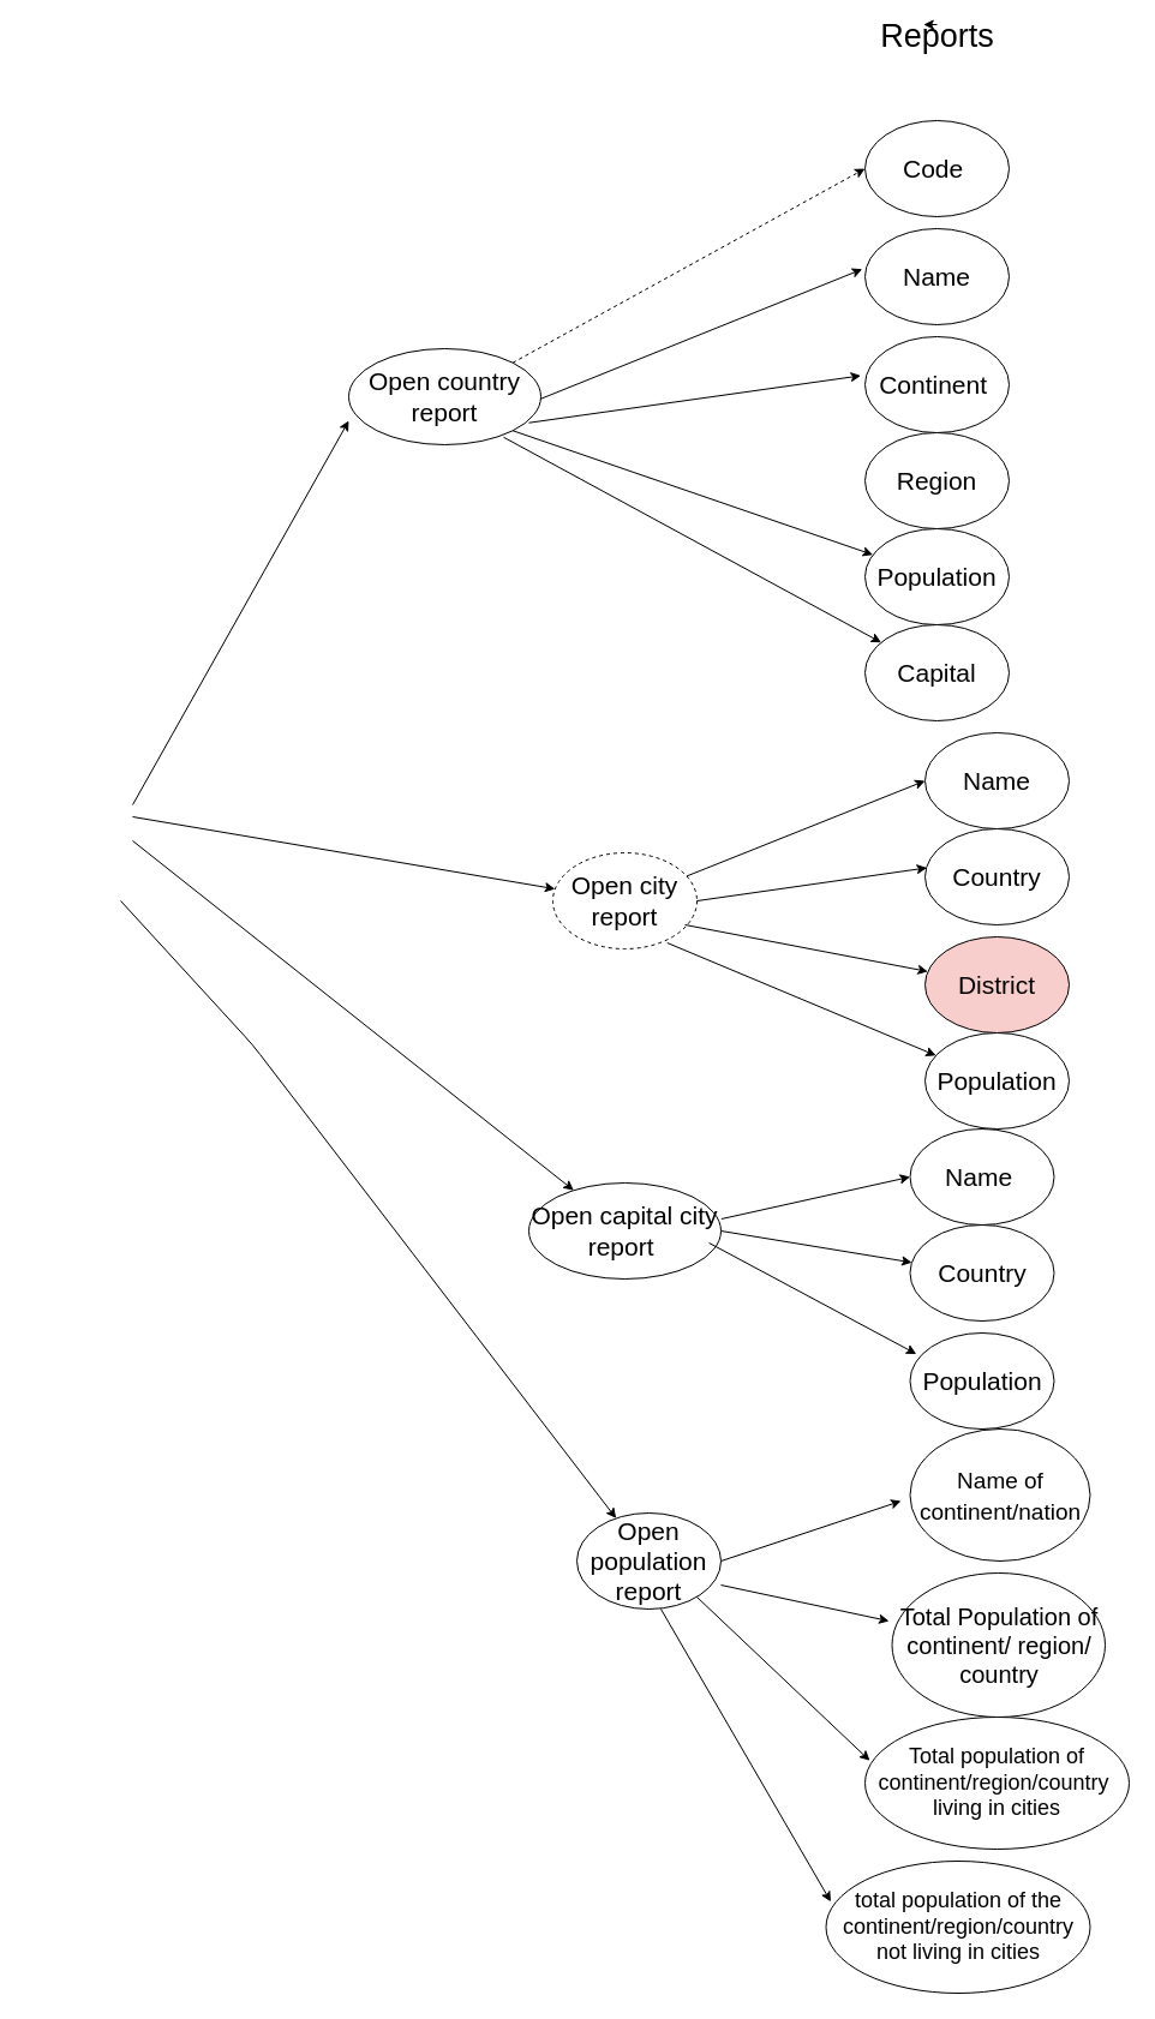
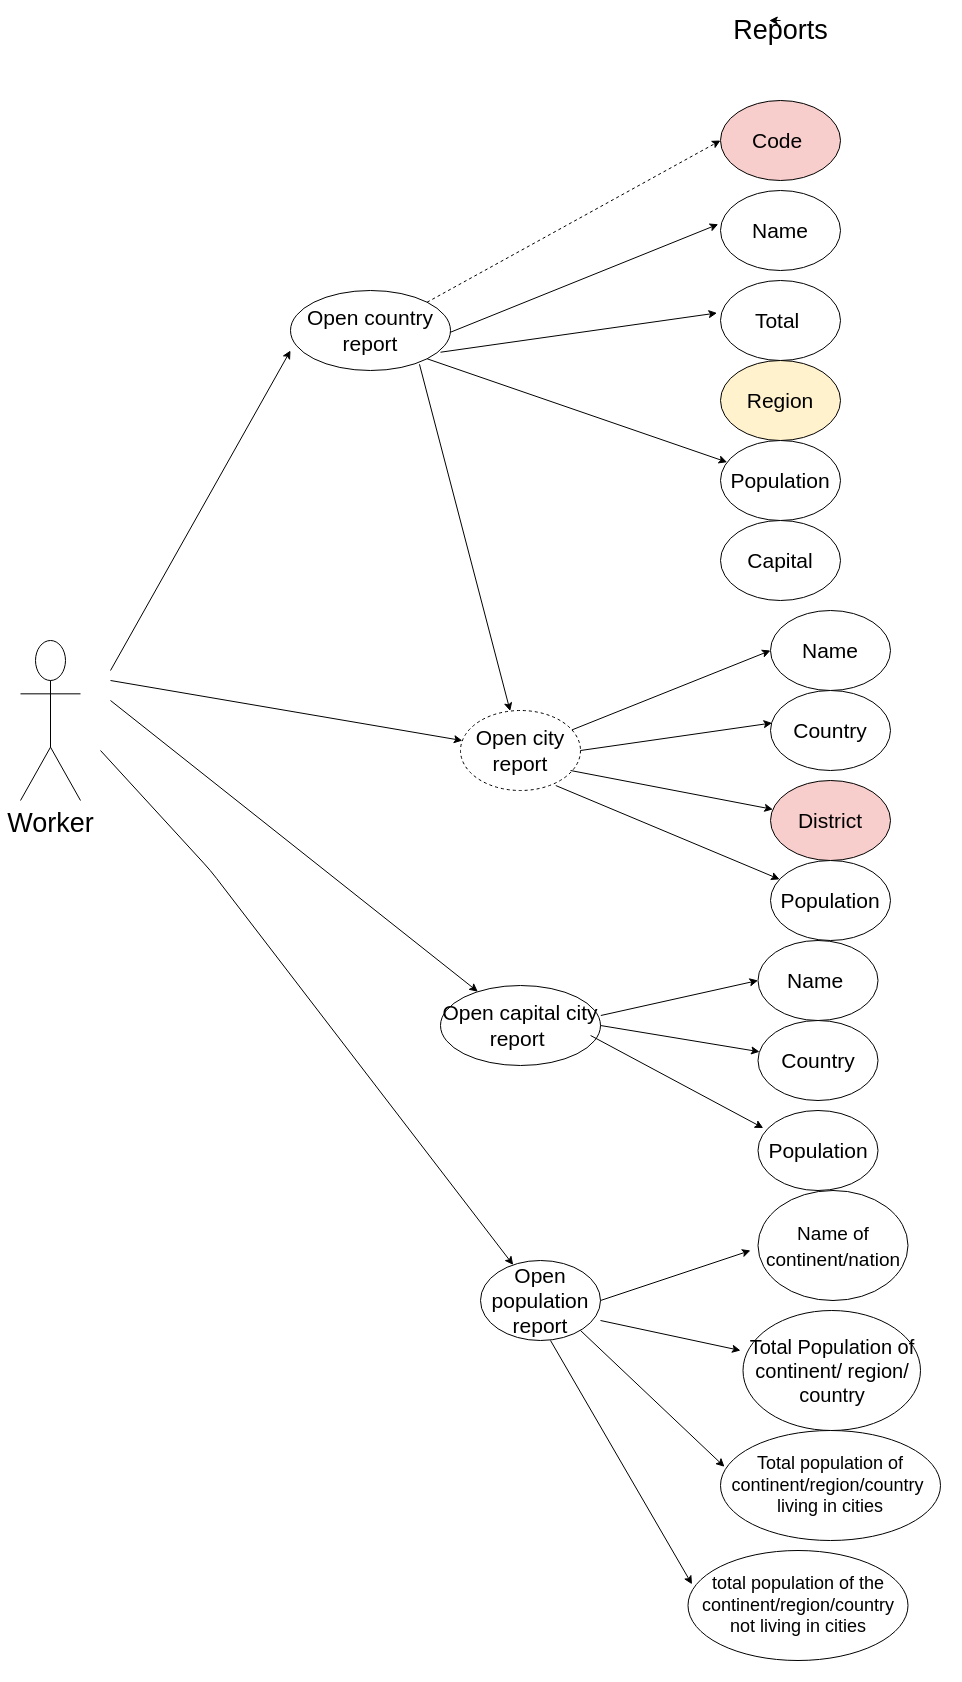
- <mxCell id="14" value="Code&amp;nbsp;" style="ellipse;whiteSpace=wrap;html=1;fontSize=21;" vertex="1" parent="1"><mxGeometry x="720" y="100" width="120" height="80" as="geometry" /></mxCell>
+ <mxCell id="14" value="Code&amp;nbsp;" style="ellipse;whiteSpace=wrap;html=1;fontSize=21;fillColor=#f8cecc;" vertex="1" parent="1"><mxGeometry x="720" y="100" width="120" height="80" as="geometry" /></mxCell>
- <mxCell id="18" value="Continent&amp;nbsp;" style="ellipse;whiteSpace=wrap;html=1;fontSize=21;" vertex="1" parent="1"><mxGeometry x="720" y="280" width="120" height="80" as="geometry" /></mxCell>
+ <mxCell id="18" value="Total&amp;nbsp;" style="ellipse;whiteSpace=wrap;html=1;fontSize=21;" vertex="1" parent="1"><mxGeometry x="720" y="280" width="120" height="80" as="geometry" /></mxCell>
- <mxCell id="19" value="Region" style="ellipse;whiteSpace=wrap;html=1;fontSize=21;" vertex="1" parent="1"><mxGeometry x="720" y="360" width="120" height="80" as="geometry" /></mxCell>
+ <mxCell id="19" value="Region" style="ellipse;whiteSpace=wrap;html=1;fontSize=21;fillColor=#fff2cc;" vertex="1" parent="1"><mxGeometry x="720" y="360" width="120" height="80" as="geometry" /></mxCell>
- <mxCell id="23" value="" style="endArrow=classic;html=1;fontSize=21;exitX=0.806;exitY=0.922;exitDx=0;exitDy=0;exitPerimeter=0;" edge="1" parent="1" source="5" target="21"><mxGeometry width="50" height="50" relative="1" as="geometry"><mxPoint x="560" y="570" as="sourcePoint" /><mxPoint x="610" y="520" as="targetPoint" /></mxGeometry></mxCell>
+ <mxCell id="23" value="" style="endArrow=classic;html=1;fontSize=21;exitX=0.806;exitY=0.922;exitDx=0;exitDy=0;exitPerimeter=0;" edge="1" parent="1" source="5" target="7"><mxGeometry width="50" height="50" relative="1" as="geometry"><mxPoint x="560" y="570" as="sourcePoint" /><mxPoint x="610" y="520" as="targetPoint" /></mxGeometry></mxCell>
+ <mxCell id="3" value="Worker" style="shape=umlActor;verticalLabelPosition=bottom;labelBackgroundColor=#ffffff;verticalAlign=top;html=1;outlineConnect=0;fontSize=27;" vertex="1" parent="1"><mxGeometry x="20" y="640" width="60" height="160" as="geometry" /></mxCell>
